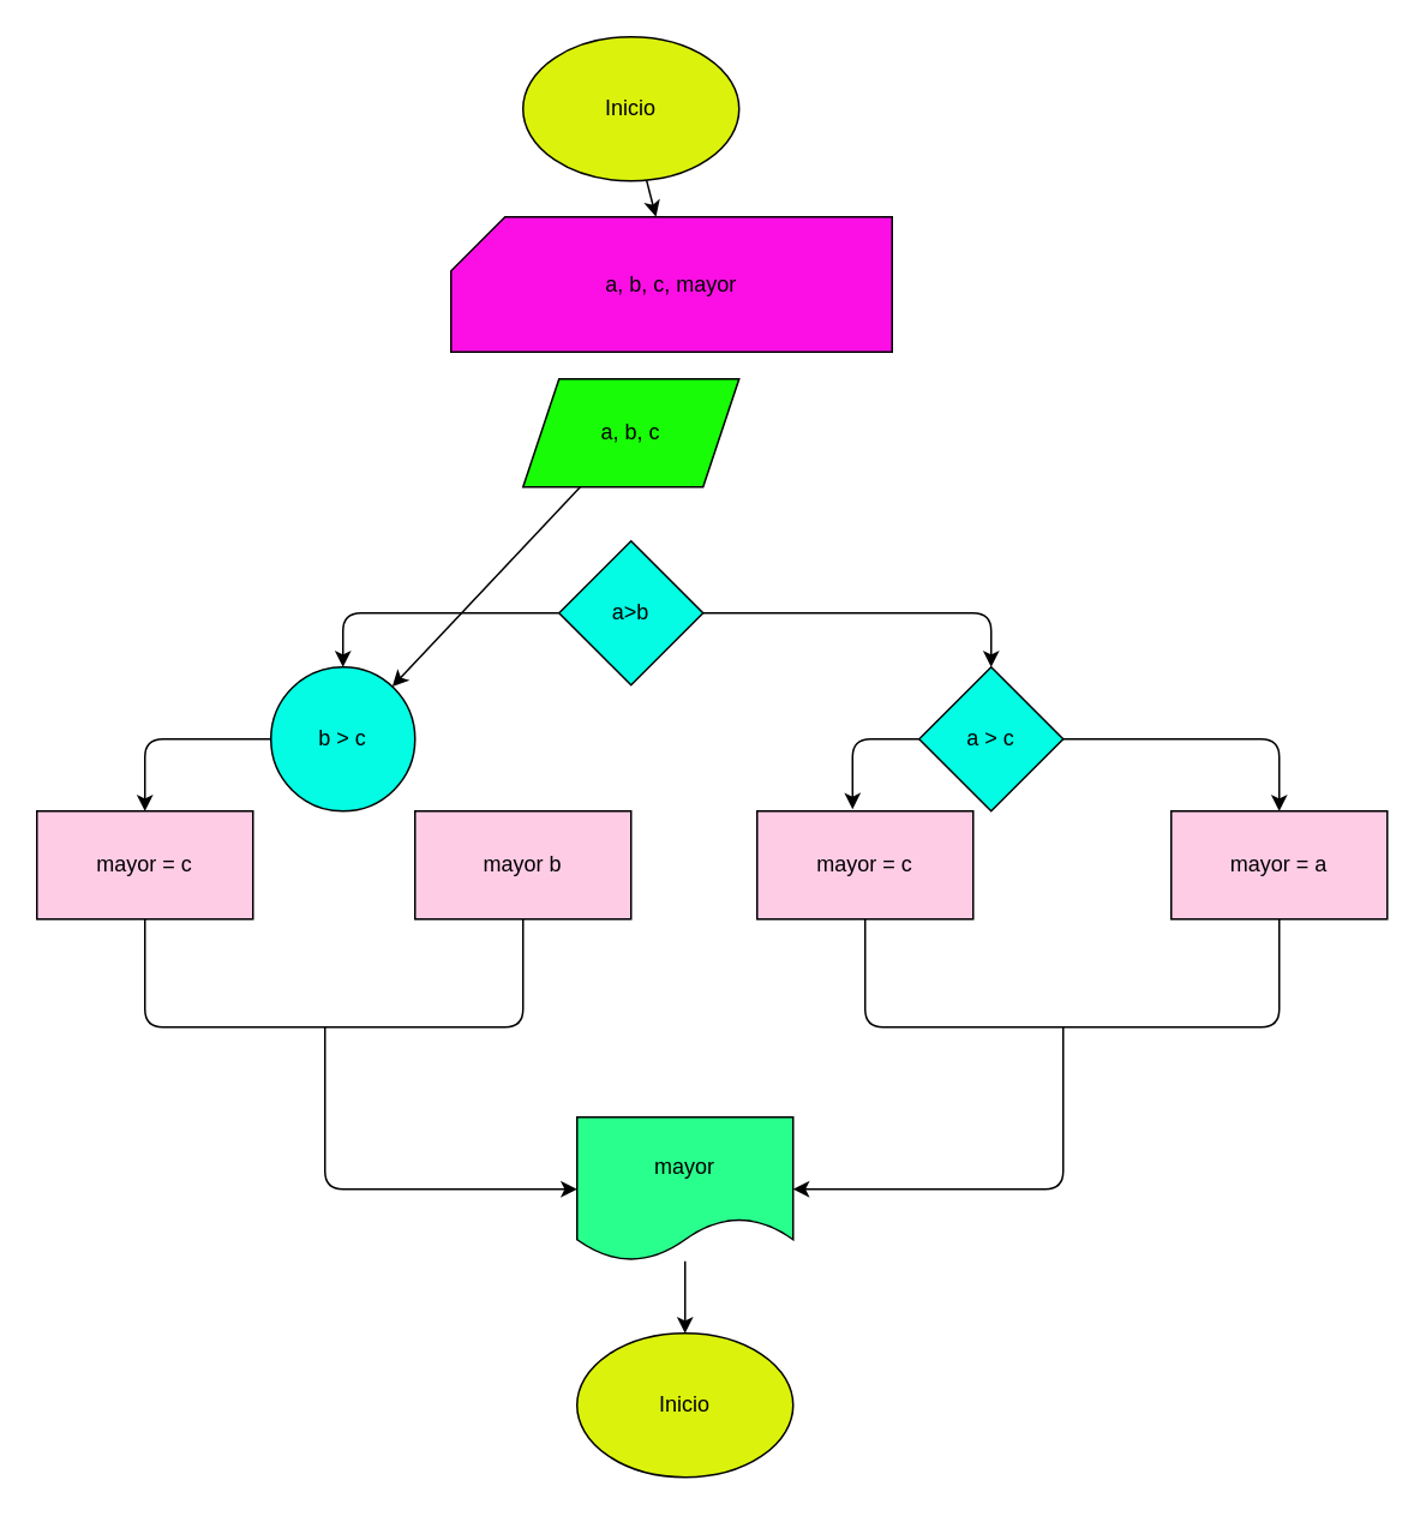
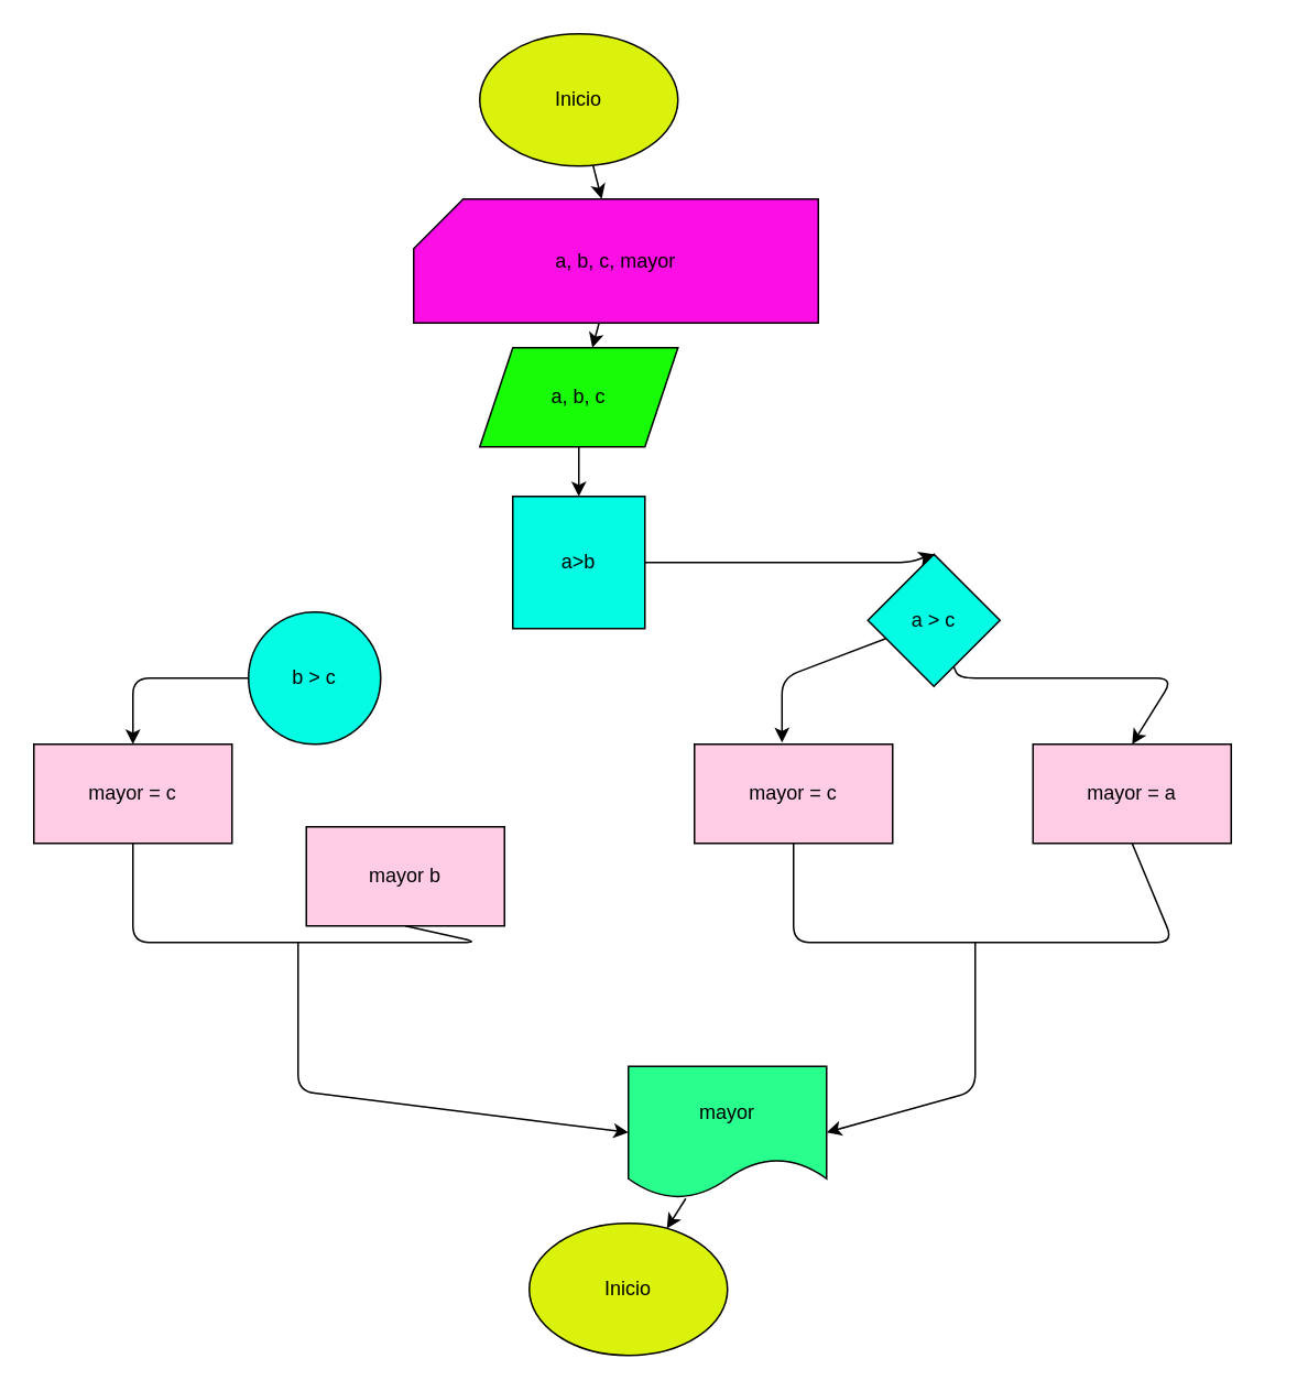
+ <mxCell id="4" style="edgeStyle=none;html=1;" edge="1" parent="1" source="5" target="7"><mxGeometry relative="1" as="geometry" /></mxCell>
- <mxCell id="6" style="edgeStyle=none;html=1;" edge="1" parent="1" source="7" target="15"><mxGeometry relative="1" as="geometry" /></mxCell>
+ <mxCell id="6" style="edgeStyle=none;html=1;entryX=0.5;entryY=0;entryDx=0;entryDy=0;" edge="1" parent="1" source="7" target="10"><mxGeometry relative="1" as="geometry" /></mxCell>
- <mxCell id="9" style="edgeStyle=none;html=1;" edge="1" parent="1" source="10" target="15"><mxGeometry relative="1" as="geometry"><Array as="points"><mxPoint x="190" y="340" /></Array></mxGeometry></mxCell>
- <mxCell id="10" value="a&amp;gt;b" style="rhombus;whiteSpace=wrap;html=1;fillColor=#03FCE3;" vertex="1" parent="1"><mxGeometry x="310" y="300" width="80" height="80" as="geometry" /></mxCell>
+ <mxCell id="10" value="a&amp;gt;b" style="whiteSpace=wrap;html=1;fillColor=#03FCE3;rounded=0;" vertex="1" parent="1"><mxGeometry x="310" y="300" width="80" height="80" as="geometry" /></mxCell>
- <mxCell id="13" value="a &amp;gt; c" style="rhombus;whiteSpace=wrap;html=1;fillColor=#03FCE3;" vertex="1" parent="1"><mxGeometry x="510" y="370" width="80" height="80" as="geometry" /></mxCell>
+ <mxCell id="13" value="a &amp;gt; c" style="rhombus;whiteSpace=wrap;html=1;fillColor=#03FCE3;" vertex="1" parent="1"><mxGeometry x="525" y="335" width="80" height="80" as="geometry" /></mxCell>
- <mxCell id="19" value="mayor b" style="rounded=0;whiteSpace=wrap;html=1;fillColor=#FFCCE6;" vertex="1" parent="1"><mxGeometry x="230" y="450" width="120" height="60" as="geometry" /></mxCell>
+ <mxCell id="19" value="mayor b" style="rounded=0;whiteSpace=wrap;html=1;fillColor=#FFCCE6;" vertex="1" parent="1"><mxGeometry x="185" y="500" width="120" height="60" as="geometry" /></mxCell>
- <mxCell id="16" value="mayor = a" style="rounded=0;whiteSpace=wrap;html=1;fillColor=#FFCCE6;" vertex="1" parent="1"><mxGeometry x="650" y="450" width="120" height="60" as="geometry" /></mxCell>
+ <mxCell id="16" value="mayor = a" style="rounded=0;whiteSpace=wrap;html=1;fillColor=#FFCCE6;" vertex="1" parent="1"><mxGeometry x="625" y="450" width="120" height="60" as="geometry" /></mxCell>
- <mxCell id="23" value="mayor" style="shape=document;whiteSpace=wrap;html=1;boundedLbl=1;fillColor=#29FF8D;" vertex="1" parent="1"><mxGeometry x="320" y="620" width="120" height="80" as="geometry" /></mxCell>
+ <mxCell id="23" value="mayor" style="shape=document;whiteSpace=wrap;html=1;boundedLbl=1;fillColor=#29FF8D;" vertex="1" parent="1"><mxGeometry x="380" y="645" width="120" height="80" as="geometry" /></mxCell>
